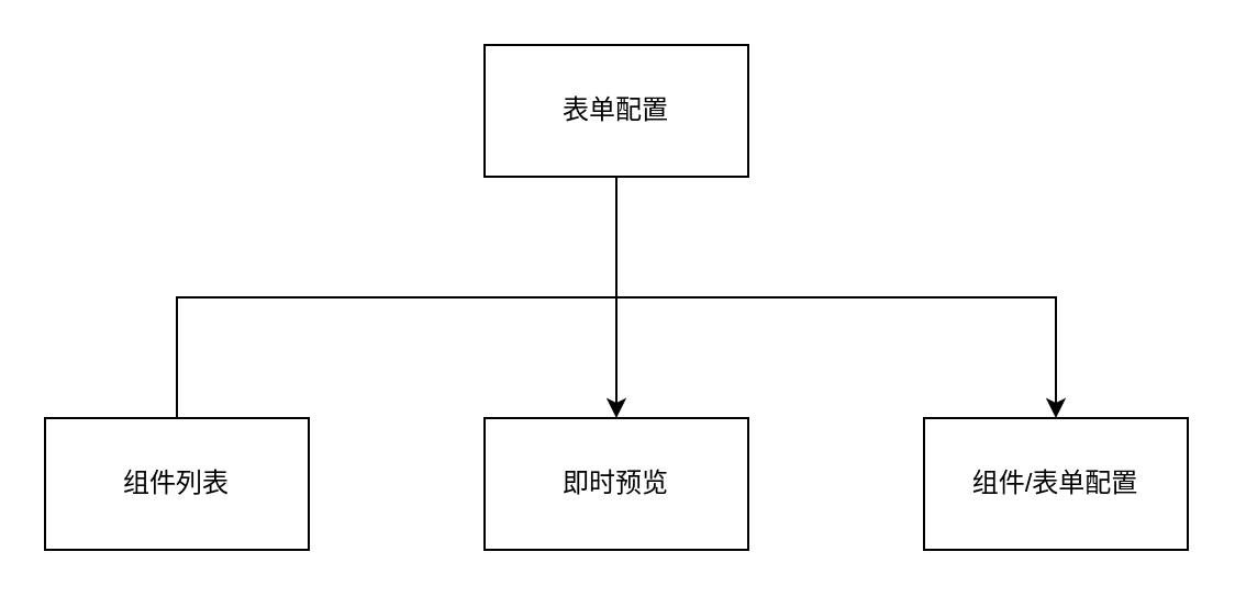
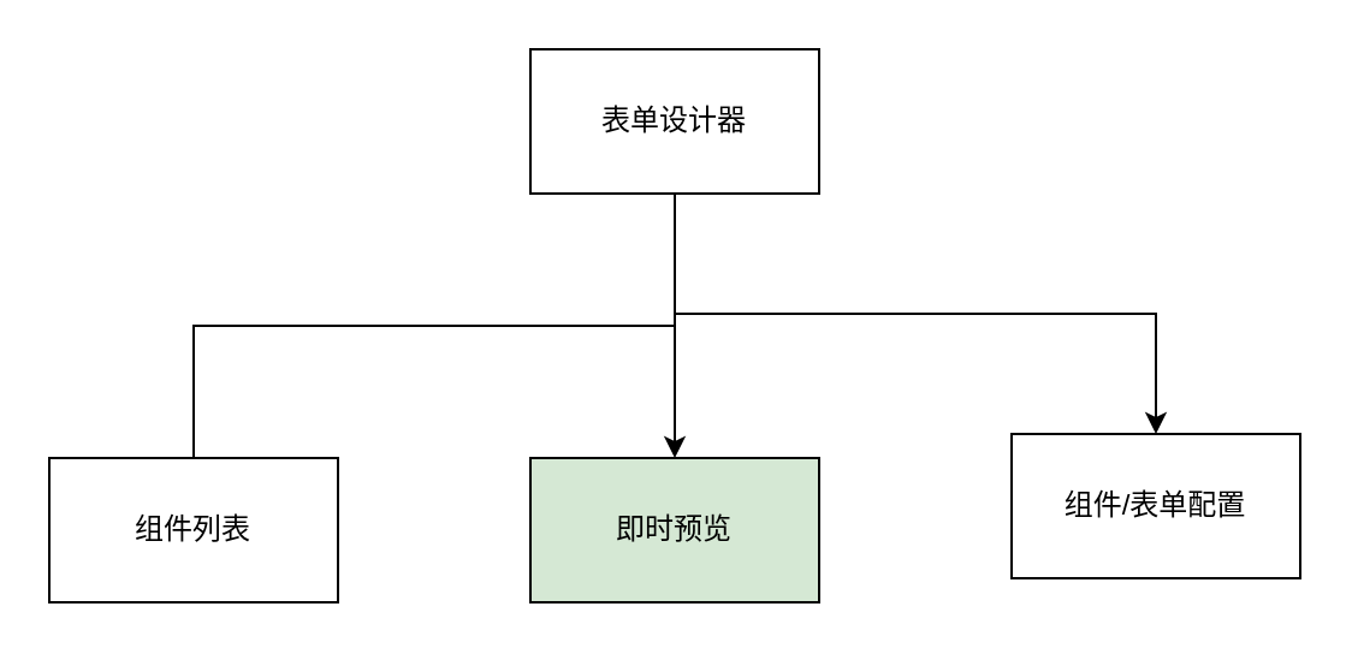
- <mxCell id="5" value="表单配置" style="rounded=0;whiteSpace=wrap;html=1;" vertex="1" parent="1"><mxGeometry x="220" y="20" width="120" height="60" as="geometry" /></mxCell>
+ <mxCell id="5" value="表单设计器" style="rounded=0;whiteSpace=wrap;html=1;" vertex="1" parent="1"><mxGeometry x="220" y="20" width="120" height="60" as="geometry" /></mxCell>
- <mxCell id="7" value="即时预览" style="rounded=0;whiteSpace=wrap;html=1;" vertex="1" parent="1"><mxGeometry x="220" y="190" width="120" height="60" as="geometry" /></mxCell>
+ <mxCell id="7" value="即时预览" style="rounded=0;whiteSpace=wrap;html=1;fillColor=#d5e8d4;" vertex="1" parent="1"><mxGeometry x="220" y="190" width="120" height="60" as="geometry" /></mxCell>
- <mxCell id="8" value="组件/表单配置" style="rounded=0;whiteSpace=wrap;html=1;" vertex="1" parent="1"><mxGeometry x="420" y="190" width="120" height="60" as="geometry" /></mxCell>
+ <mxCell id="8" value="组件/表单配置" style="rounded=0;whiteSpace=wrap;html=1;" vertex="1" parent="1"><mxGeometry x="420" y="180" width="120" height="60" as="geometry" /></mxCell>
